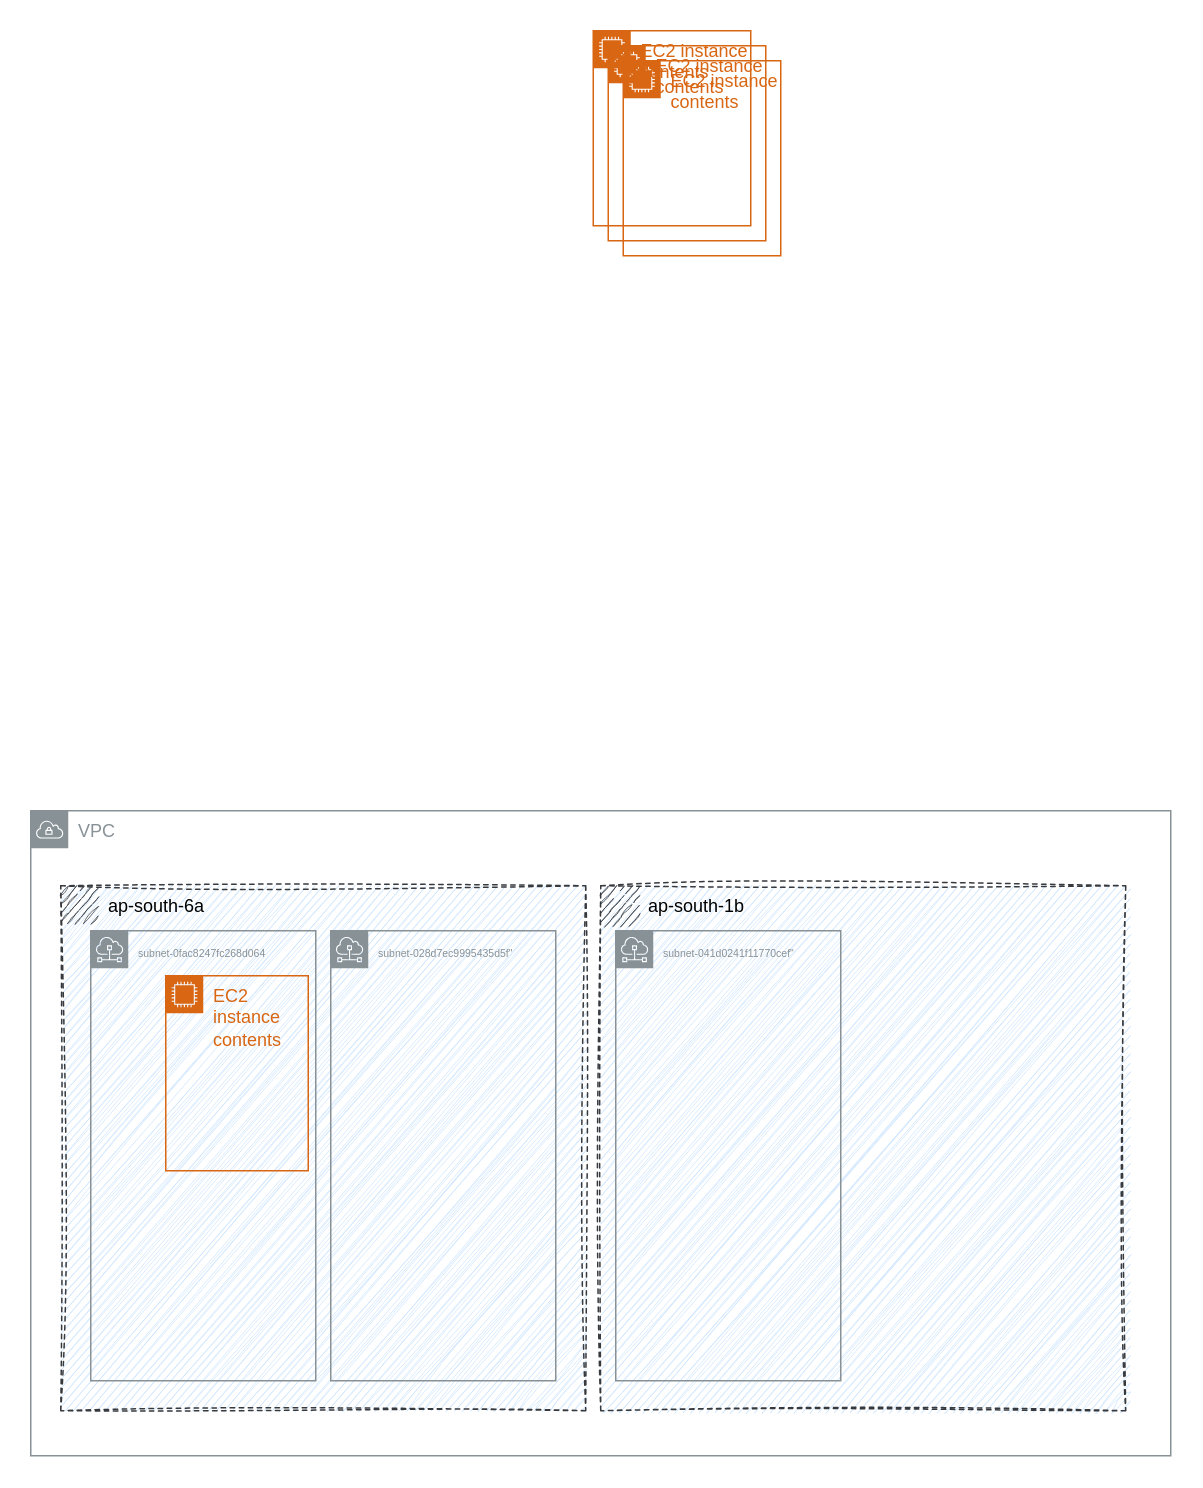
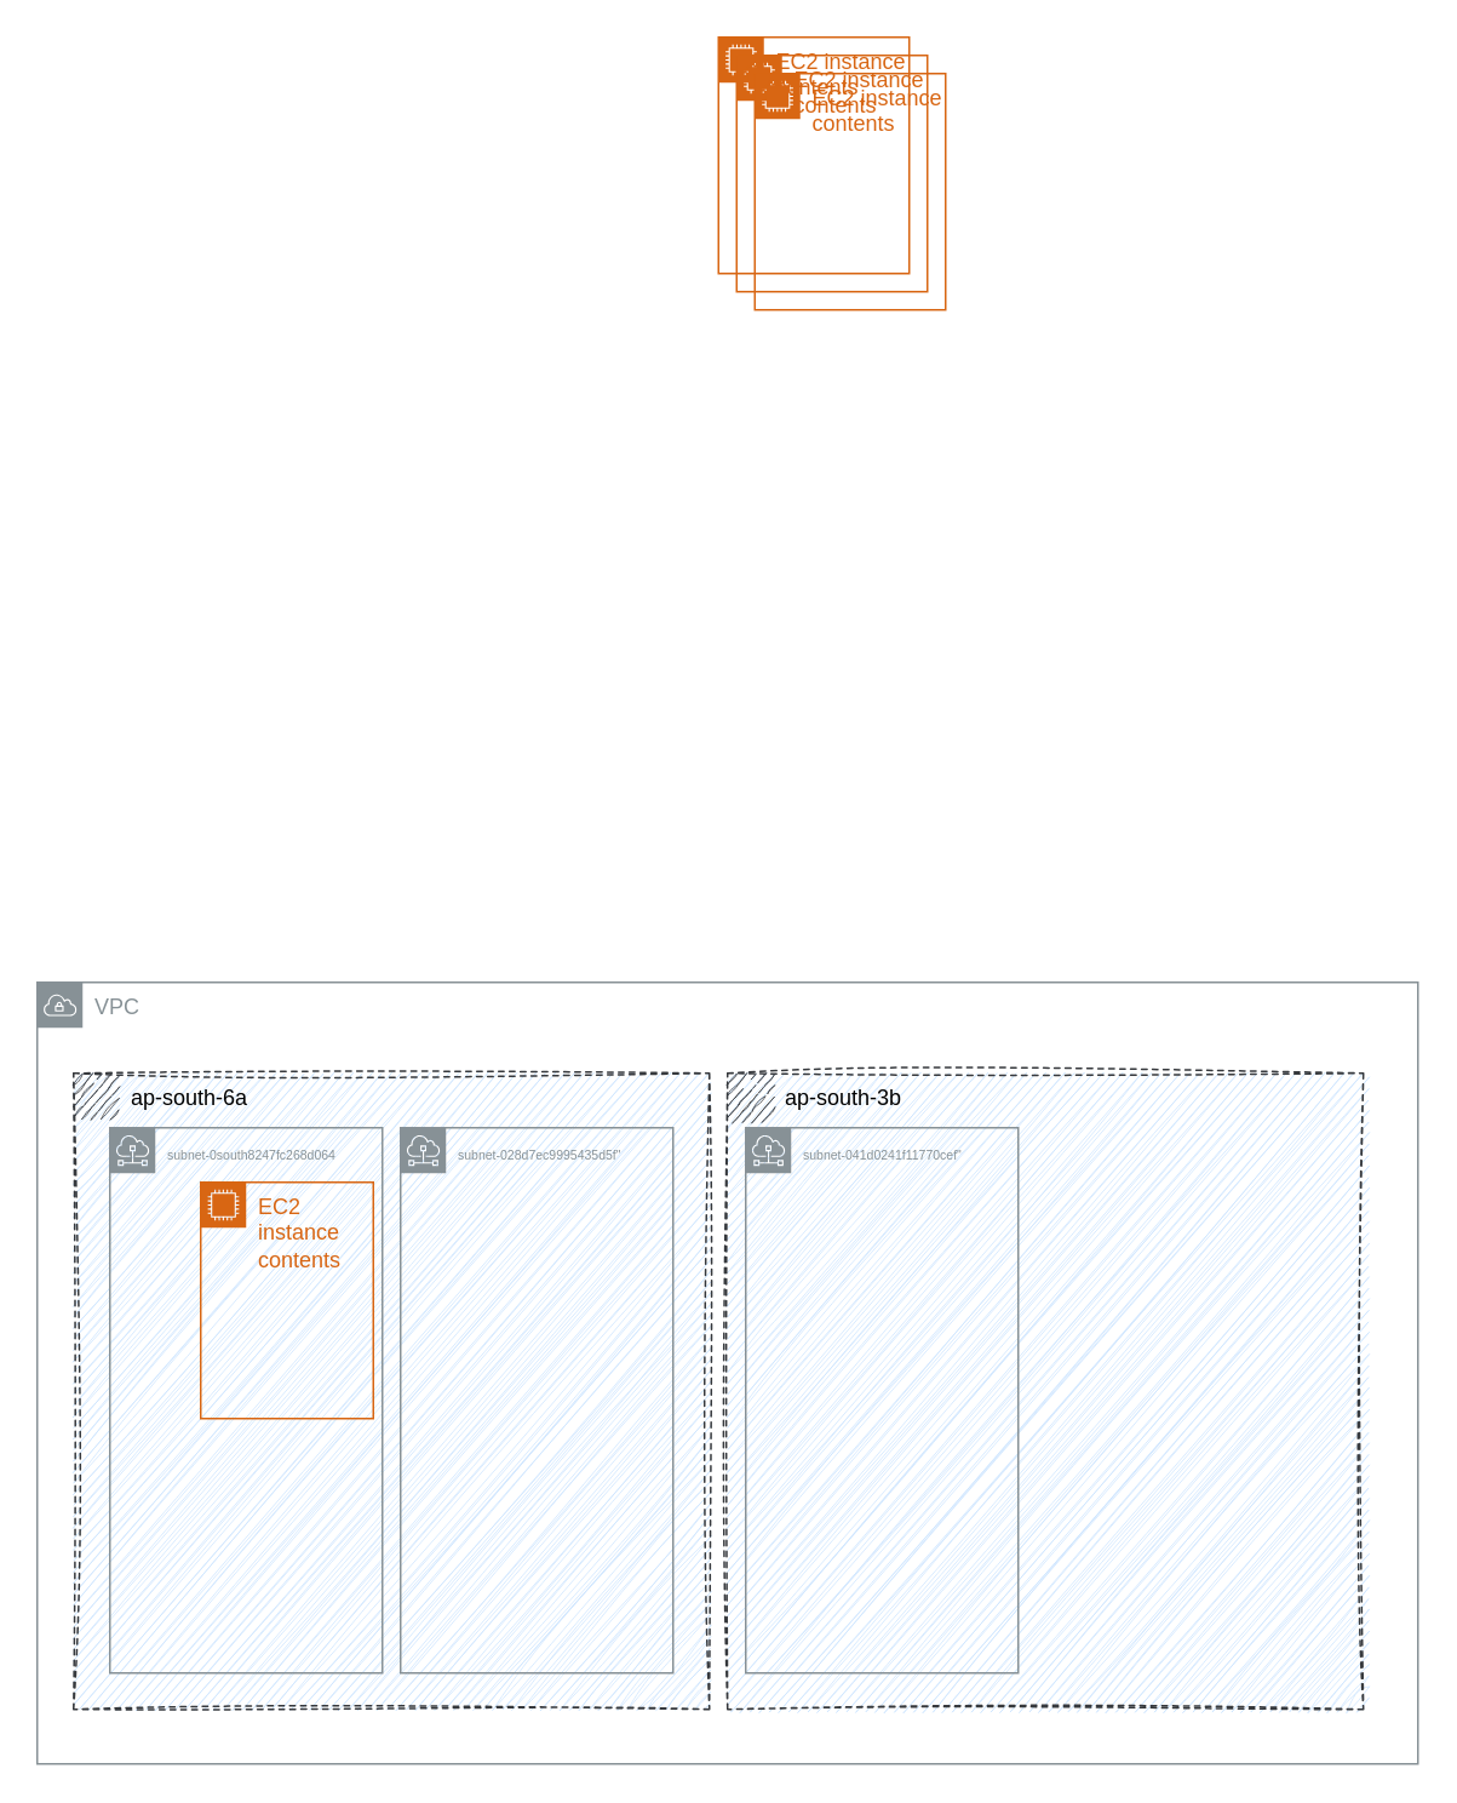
- <mxCell id="2" value="ap-south-1b" style="sketch=1;outlineConnect=0;html=1;whiteSpace=wrap;fontSize=12;fontStyle=0;shape=mxgraph.aws4.group;grIcon=mxgraph.aws4.group_availability_zone;verticalAlign=top;align=left;spacingLeft=30;dashed=1;fillColor=#cce5ff;strokeColor=#36393d;curveFitting=1;jiggle=2;" vertex="1" parent="1"><mxGeometry x="400" y="590" width="350" height="350" as="geometry" /></mxCell>
+ <mxCell id="2" value="ap-south-3b" style="sketch=1;outlineConnect=0;html=1;whiteSpace=wrap;fontSize=12;fontStyle=0;shape=mxgraph.aws4.group;grIcon=mxgraph.aws4.group_availability_zone;verticalAlign=top;align=left;spacingLeft=30;dashed=1;fillColor=#cce5ff;strokeColor=#36393d;curveFitting=1;jiggle=2;" vertex="1" parent="1"><mxGeometry x="400" y="590" width="350" height="350" as="geometry" /></mxCell>
- <mxCell id="10" value="&lt;font style=&quot;font-size: 7px;&quot;&gt;subnet-0fac8247fc268d064&lt;/font&gt;" style="sketch=0;outlineConnect=0;gradientColor=none;html=1;whiteSpace=wrap;fontSize=12;fontStyle=0;shape=mxgraph.aws4.group;grIcon=mxgraph.aws4.group_subnet;strokeColor=#879196;fillColor=none;verticalAlign=top;align=left;spacingLeft=30;fontColor=#879196;dashed=0;" vertex="1" parent="1"><mxGeometry x="60" y="620" width="150" height="300" as="geometry" /></mxCell>
+ <mxCell id="10" value="&lt;font style=&quot;font-size: 7px;&quot;&gt;subnet-0south8247fc268d064&lt;/font&gt;" style="sketch=0;outlineConnect=0;gradientColor=none;html=1;whiteSpace=wrap;fontSize=12;fontStyle=0;shape=mxgraph.aws4.group;grIcon=mxgraph.aws4.group_subnet;strokeColor=#879196;fillColor=none;verticalAlign=top;align=left;spacingLeft=30;fontColor=#879196;dashed=0;" vertex="1" parent="1"><mxGeometry x="60" y="620" width="150" height="300" as="geometry" /></mxCell>
